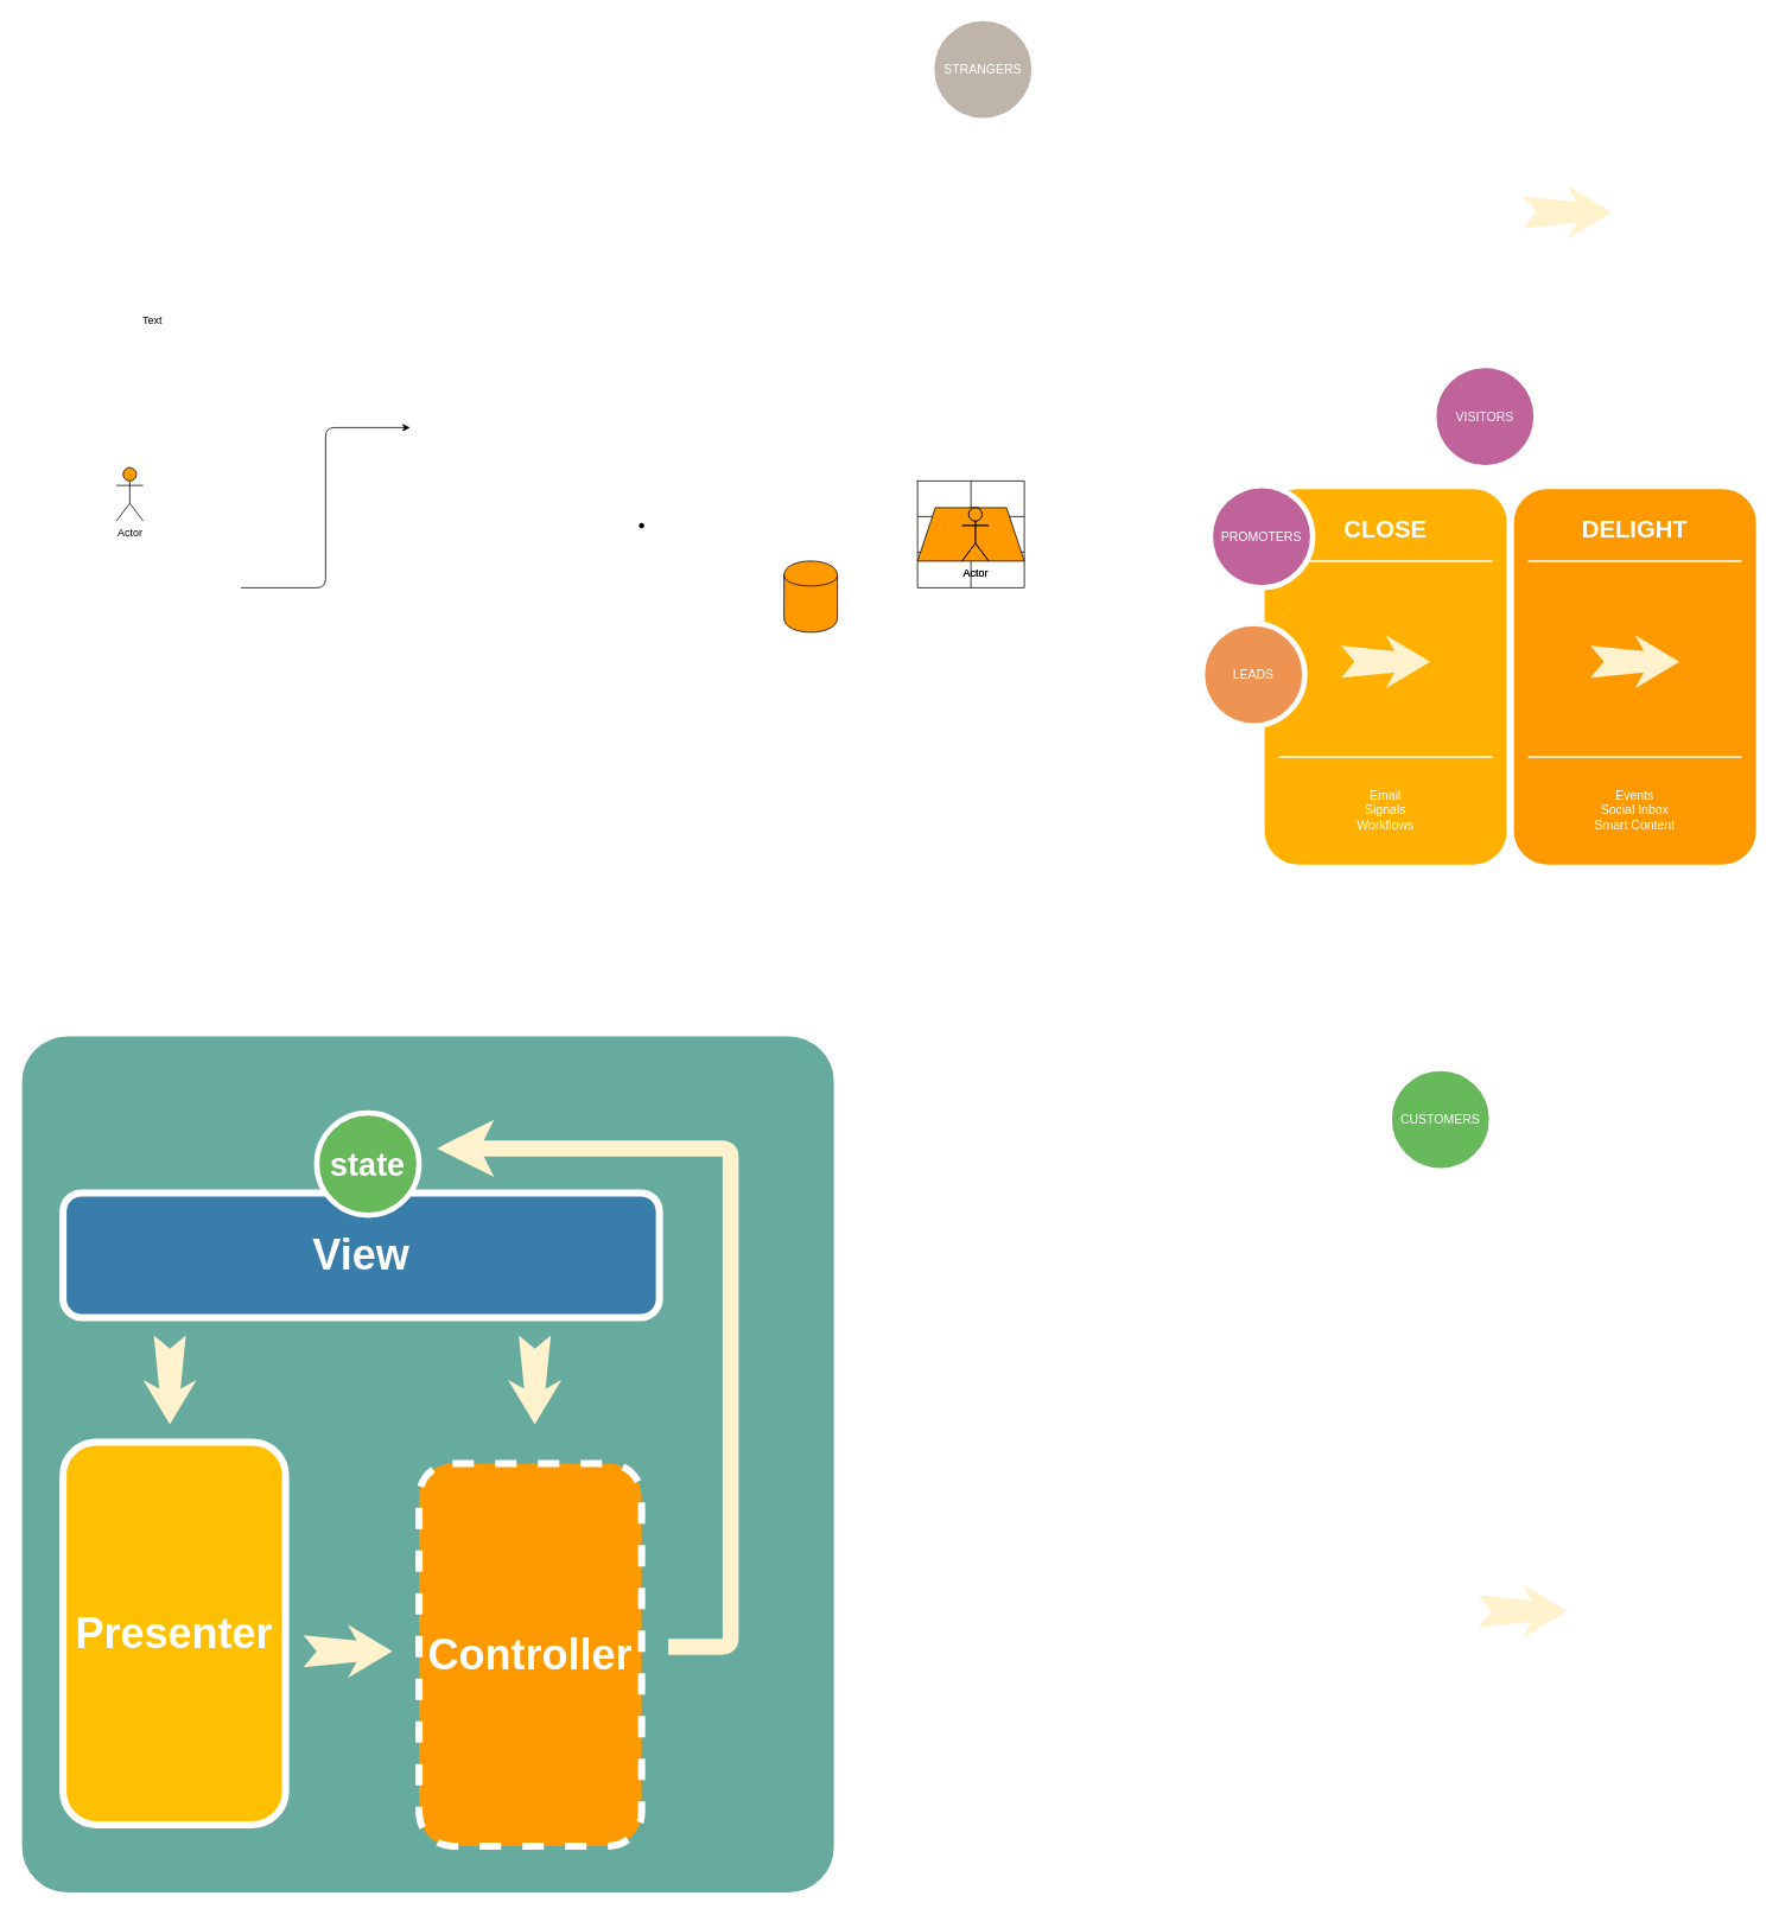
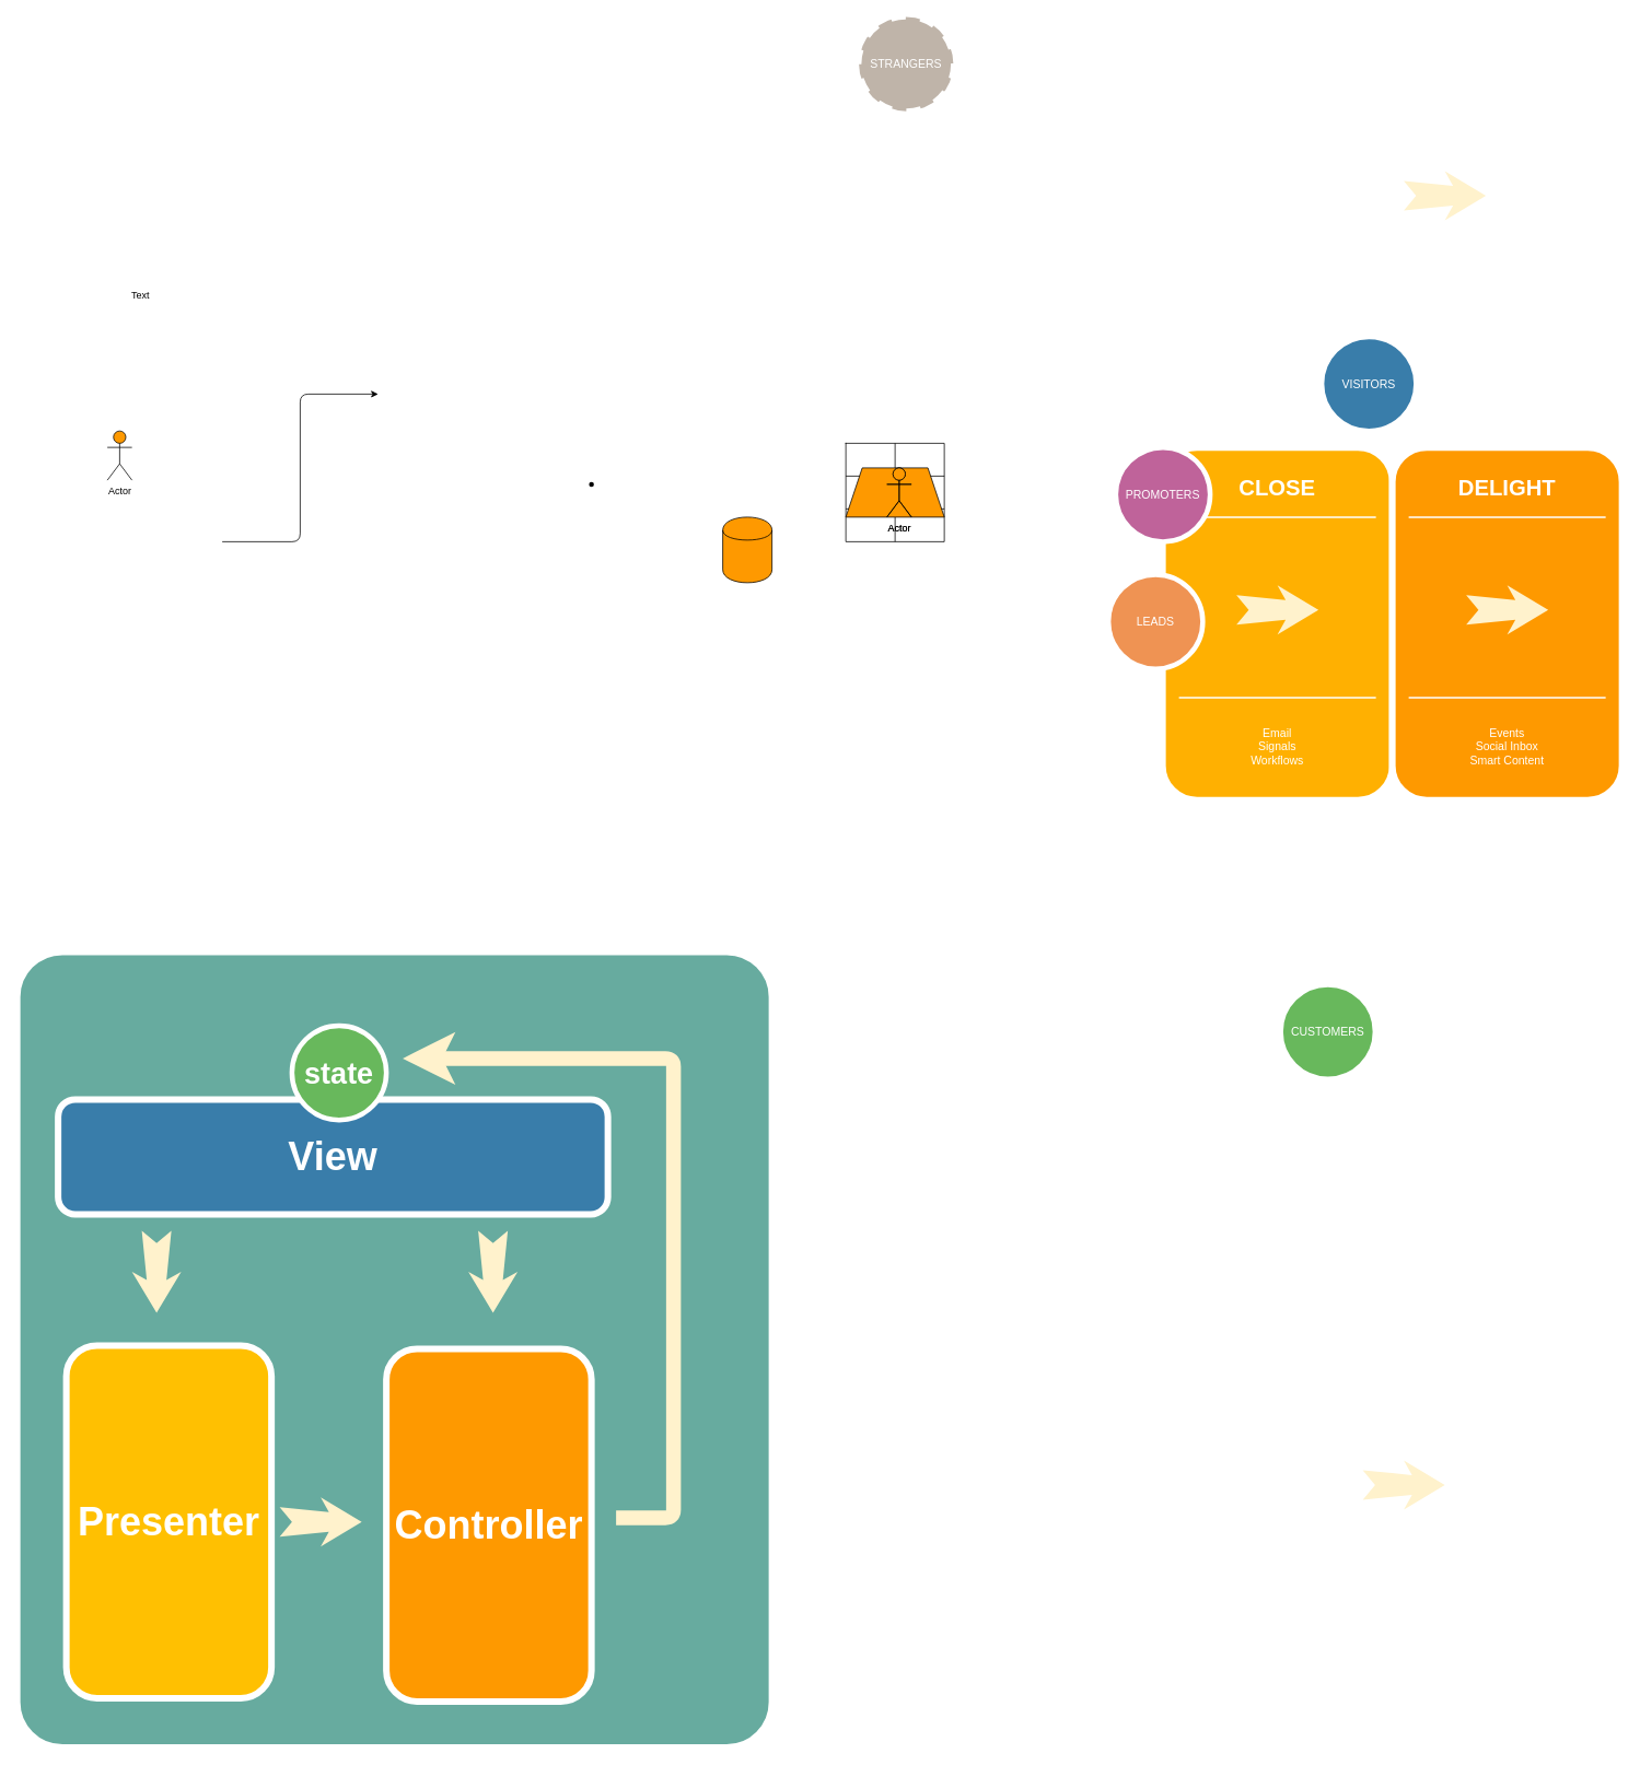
- <mxCell id="4" value="STRANGERS" style="ellipse;whiteSpace=wrap;html=1;rounded=0;shadow=0;strokeWidth=6;fontSize=14;align=center;fillColor=#BFB4A9;strokeColor=#FFFFFF;fontColor=#FFFFFF;" parent="1" vertex="1"><mxGeometry x="1046" y="20" width="115" height="115" as="geometry" /></mxCell>
+ <mxCell id="4" value="STRANGERS" style="ellipse;whiteSpace=wrap;html=1;rounded=0;shadow=0;strokeWidth=6;fontSize=14;align=center;fillColor=#BFB4A9;strokeColor=#FFFFFF;fontColor=#FFFFFF;dashed=1;" parent="1" vertex="1"><mxGeometry x="1046" y="20" width="115" height="115" as="geometry" /></mxCell>
- <mxCell id="12" value="VISITORS" style="ellipse;whiteSpace=wrap;html=1;rounded=0;shadow=0;strokeWidth=6;fontSize=14;align=center;fillColor=#bf639a;strokeColor=#FFFFFF;fontColor=#FFFFFF;" parent="1" vertex="1"><mxGeometry x="1610" y="410" width="115" height="115" as="geometry" /></mxCell>
+ <mxCell id="12" value="VISITORS" style="ellipse;whiteSpace=wrap;html=1;rounded=0;shadow=0;strokeWidth=6;fontSize=14;align=center;fillColor=#397DAA;strokeColor=#FFFFFF;fontColor=#FFFFFF;" parent="1" vertex="1"><mxGeometry x="1610" y="410" width="115" height="115" as="geometry" /></mxCell>
- <mxCell id="7" value="&lt;font style=&quot;font-size: 48px&quot; color=&quot;#ffffff&quot;&gt;&lt;b&gt;Presenter&lt;/b&gt;&lt;/font&gt;" style="whiteSpace=wrap;html=1;rounded=1;shadow=0;strokeWidth=8;fontSize=20;align=center;fillColor=#FFC001;strokeColor=#FFFFFF;" parent="1" vertex="1"><mxGeometry x="70" y="1620" width="250" height="430" as="geometry" /></mxCell>
+ <mxCell id="7" value="&lt;font style=&quot;font-size: 48px&quot; color=&quot;#ffffff&quot;&gt;&lt;b&gt;Presenter&lt;/b&gt;&lt;/font&gt;" style="whiteSpace=wrap;html=1;rounded=1;shadow=0;strokeWidth=8;fontSize=20;align=center;fillColor=#FFC001;strokeColor=#FFFFFF;" parent="1" vertex="1"><mxGeometry x="80" y="1640" width="250" height="430" as="geometry" /></mxCell>
- <mxCell id="30" value="&lt;font color=&quot;#ffffff&quot;&gt;&lt;span style=&quot;font-size: 48px&quot;&gt;&lt;b&gt;Controller&lt;/b&gt;&lt;/span&gt;&lt;/font&gt;" style="whiteSpace=wrap;html=1;rounded=1;shadow=0;strokeWidth=8;fontSize=20;align=center;strokeColor=#FFFFFF;fillColor=#FE9900;dashed=1;" vertex="1" parent="1"><mxGeometry x="470" y="1644" width="250" height="430" as="geometry" /></mxCell>
+ <mxCell id="30" value="&lt;font color=&quot;#ffffff&quot;&gt;&lt;span style=&quot;font-size: 48px&quot;&gt;&lt;b&gt;Controller&lt;/b&gt;&lt;/span&gt;&lt;/font&gt;" style="whiteSpace=wrap;html=1;rounded=1;shadow=0;strokeWidth=8;fontSize=20;align=center;strokeColor=#FFFFFF;fillColor=#FE9900;" vertex="1" parent="1"><mxGeometry x="470" y="1644" width="250" height="430" as="geometry" /></mxCell>
